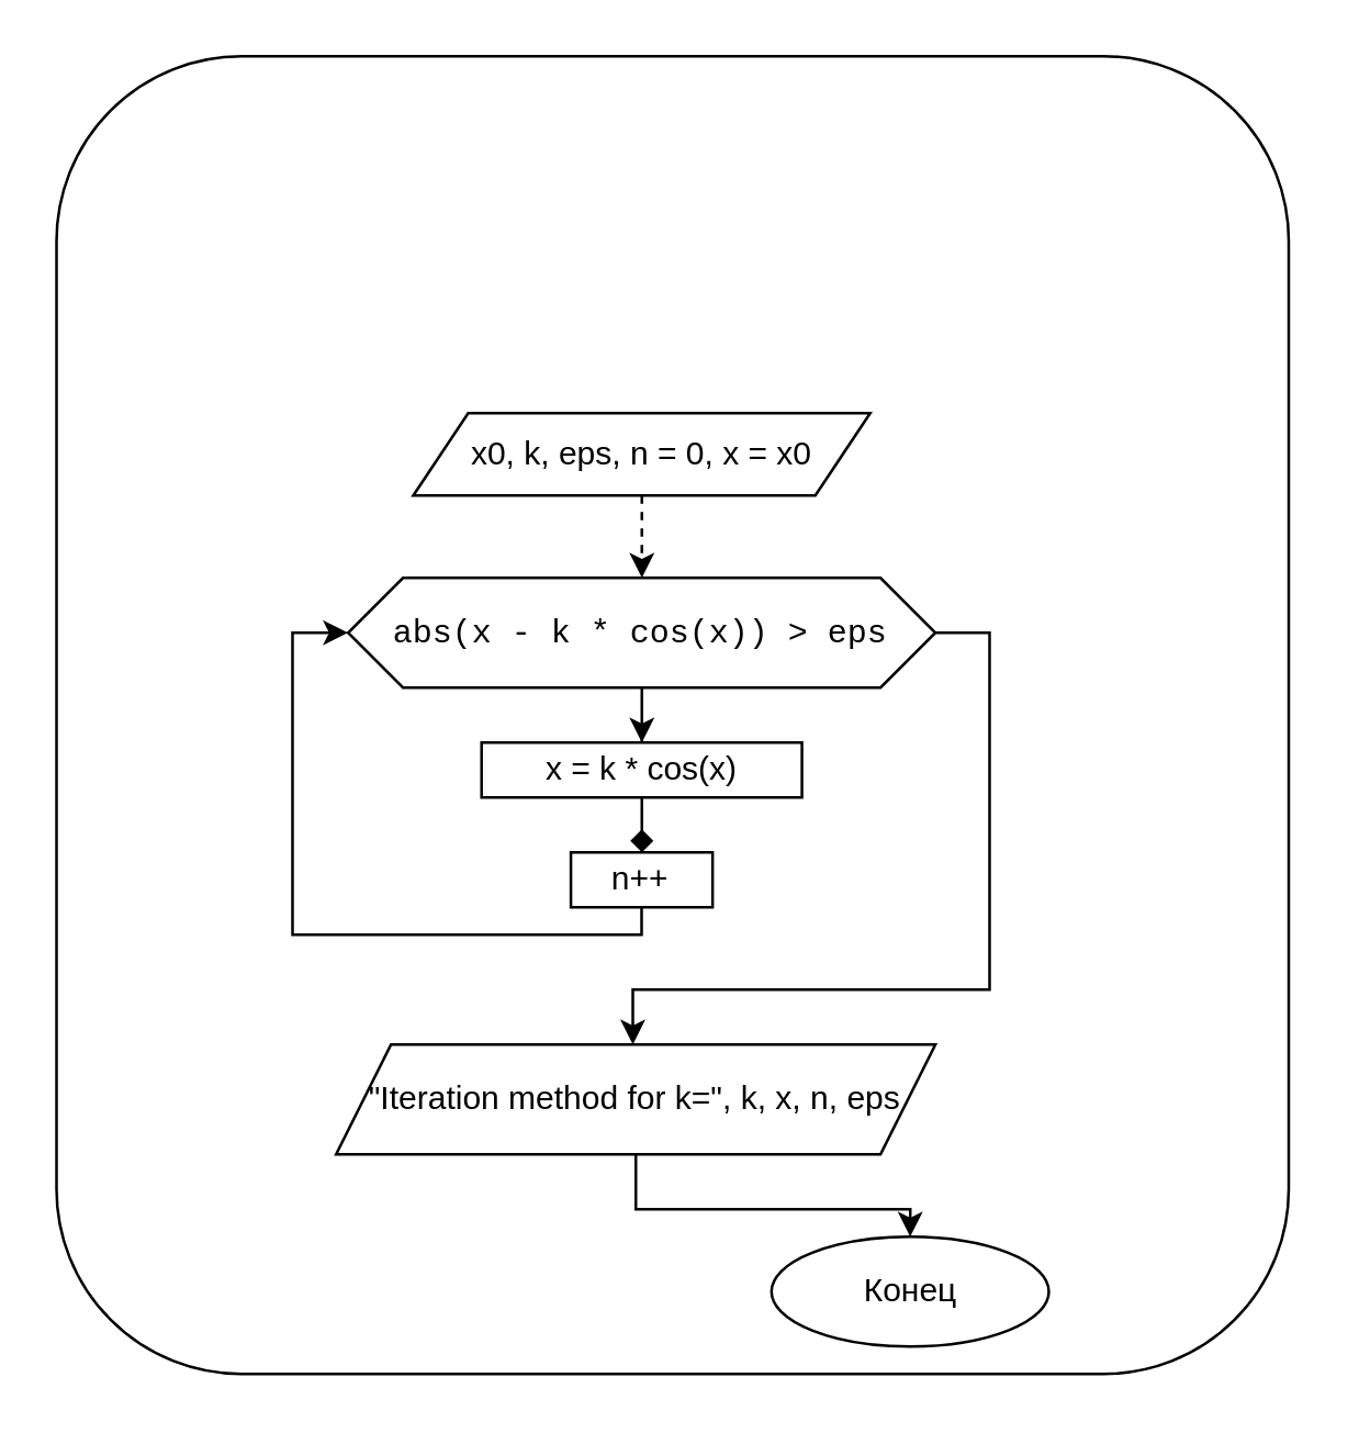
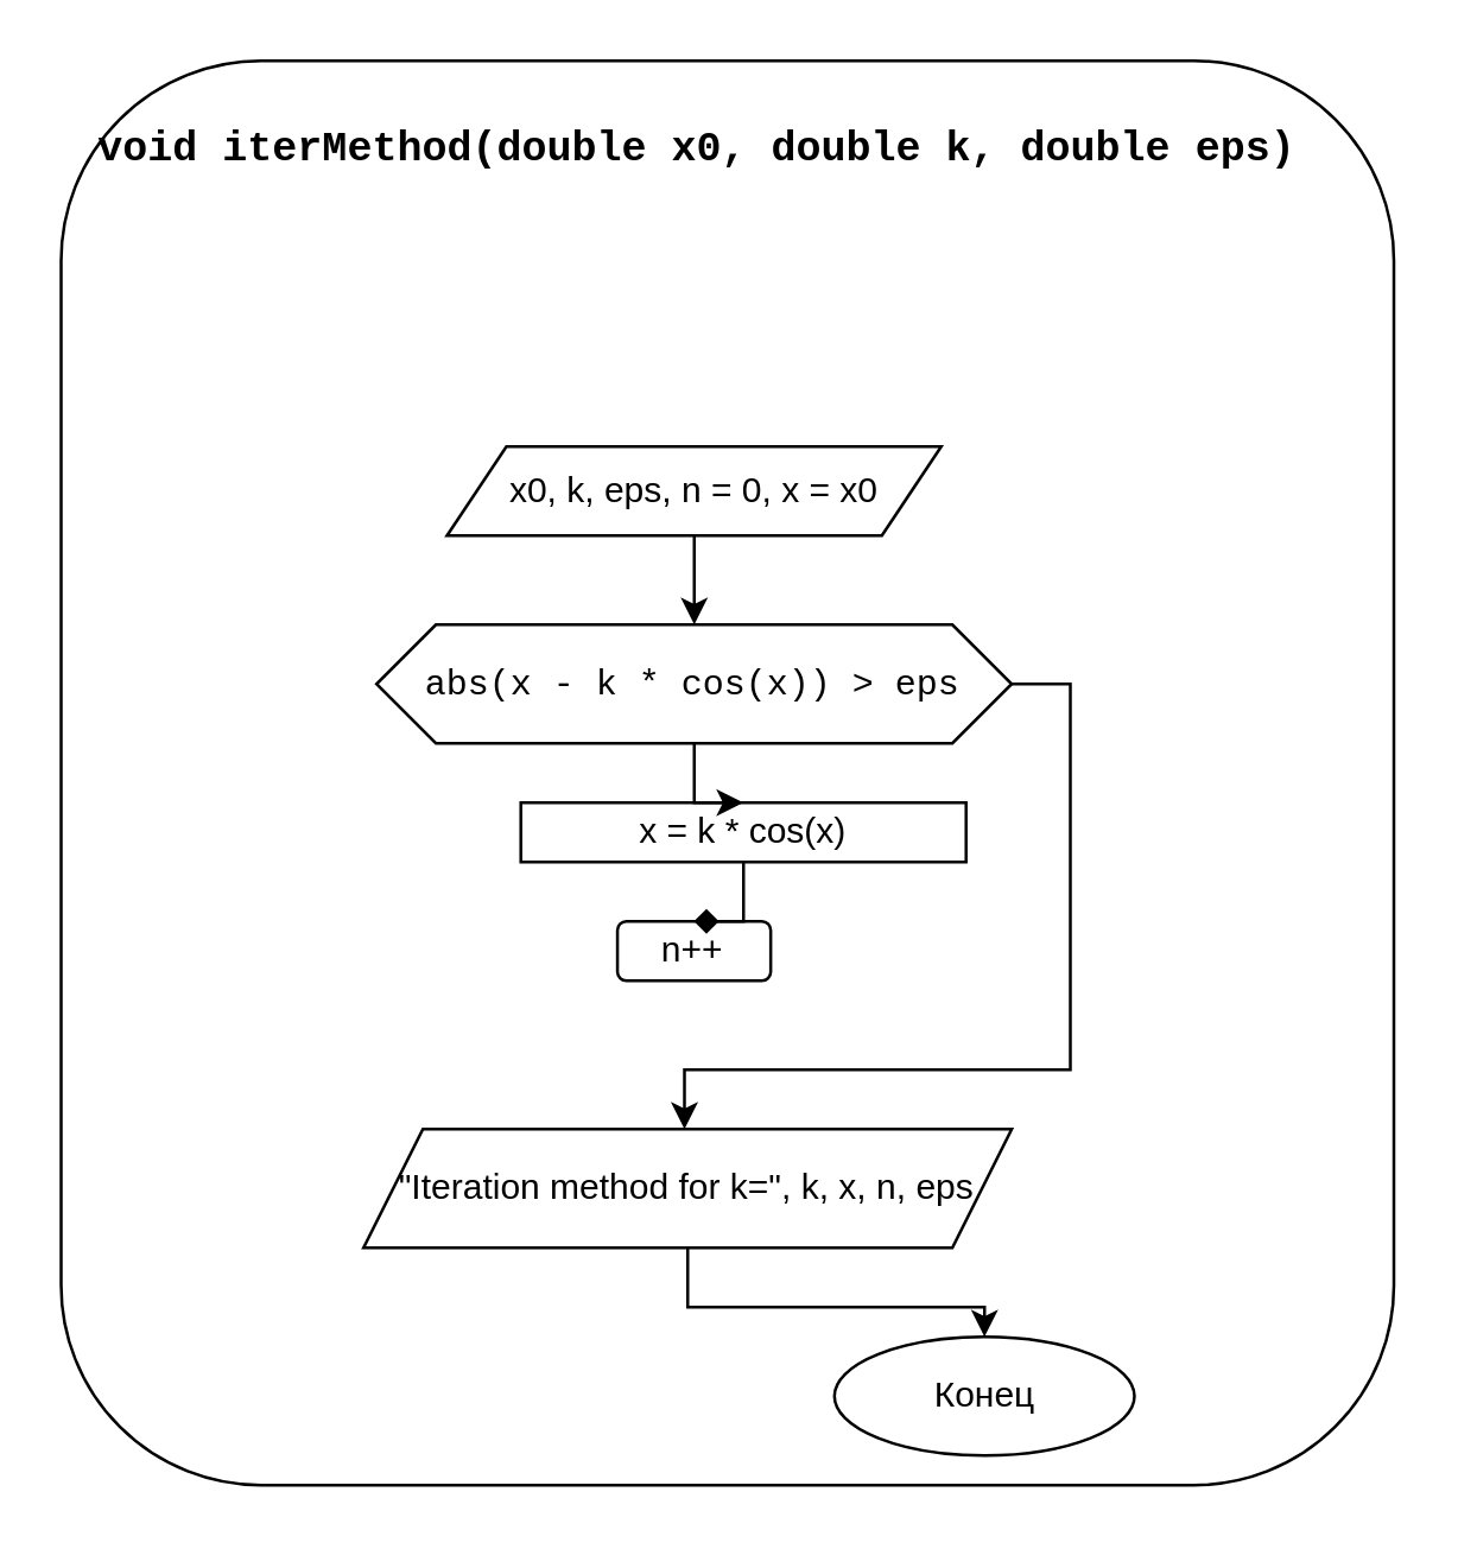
+ <mxCell id="3" value="&lt;div style=&quot;font-family: &amp;#34;menlo&amp;#34; , &amp;#34;monaco&amp;#34; , &amp;#34;courier new&amp;#34; , monospace ; line-height: 18px&quot;&gt;&lt;font style=&quot;font-size: 14px&quot;&gt;&lt;b&gt;&lt;span&gt;void&lt;/span&gt; &lt;span&gt;iterMethod&lt;/span&gt;(&lt;span&gt;double&lt;/span&gt; x0, &lt;span&gt;double&lt;/span&gt; k, &lt;span&gt;double&lt;/span&gt; eps)&lt;/b&gt;&lt;/font&gt;&lt;/div&gt;" style="text;html=1;align=center;verticalAlign=middle;resizable=0;points=[];autosize=1;strokeColor=none;fillColor=none;" parent="1" vertex="1"><mxGeometry x="24" y="40" width="420" height="20" as="geometry" /></mxCell>
- <mxCell id="4" value="" style="edgeStyle=orthogonalEdgeStyle;rounded=0;orthogonalLoop=1;jettySize=auto;html=1;dashed=1;" parent="1" source="5" target="8" edge="1"><mxGeometry relative="1" as="geometry" /></mxCell>
+ <mxCell id="4" value="" style="edgeStyle=orthogonalEdgeStyle;rounded=0;orthogonalLoop=1;jettySize=auto;html=1;" parent="1" source="5" target="8" edge="1"><mxGeometry relative="1" as="geometry" /></mxCell>
- <mxCell id="11" value="x = k * cos(x)" style="whiteSpace=wrap;html=1;fillColor=none;" parent="1" vertex="1"><mxGeometry x="174.88" y="270" width="116.75" height="20" as="geometry" /></mxCell>
+ <mxCell id="11" value="x = k * cos(x)" style="whiteSpace=wrap;html=1;fillColor=none;" parent="1" vertex="1"><mxGeometry x="174.88" y="270" width="150" height="20" as="geometry" /></mxCell>
- <mxCell id="13" value="n++" style="whiteSpace=wrap;html=1;fillColor=none;" parent="1" vertex="1"><mxGeometry x="207.43" y="310" width="51.63" height="20" as="geometry" /></mxCell>
+ <mxCell id="13" value="n++" style="whiteSpace=wrap;html=1;fillColor=none;rounded=1;" parent="1" vertex="1"><mxGeometry x="207.43" y="310" width="51.63" height="20" as="geometry" /></mxCell>
- <mxCell id="12" value="" style="edgeStyle=orthogonalEdgeStyle;rounded=0;orthogonalLoop=1;jettySize=auto;html=1;entryX=0;entryY=0.5;entryDx=0;entryDy=0;" parent="1" source="13" target="8" edge="1"><mxGeometry relative="1" as="geometry"><mxPoint x="233.2" y="390" as="targetPoint" /><Array as="points"><mxPoint x="233" y="340" /><mxPoint x="106" y="340" /><mxPoint x="106" y="230" /></Array></mxGeometry></mxCell>
